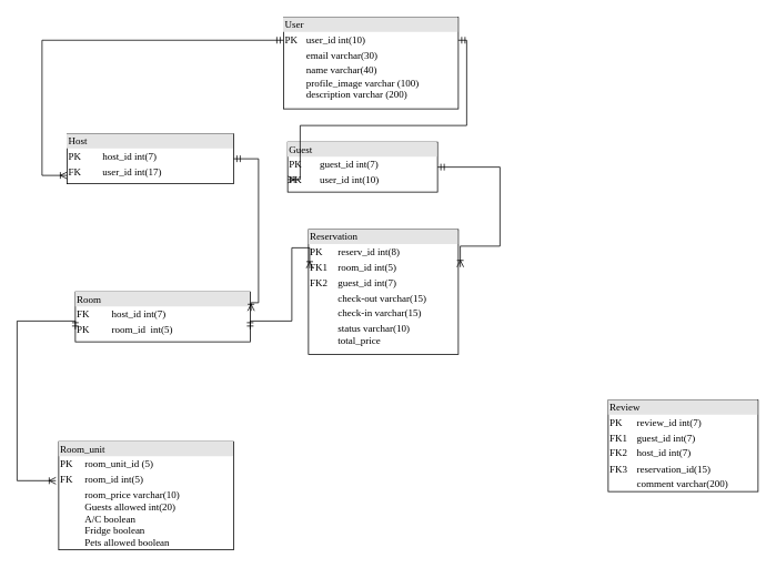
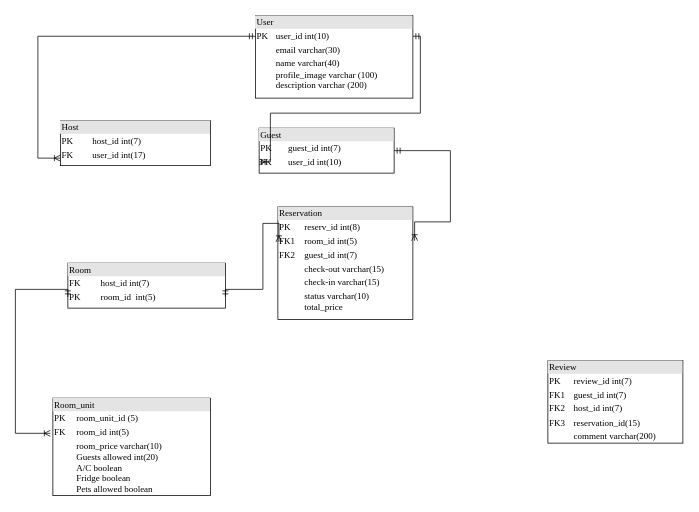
- <mxCell id="11" value="" style="edgeStyle=orthogonalEdgeStyle;html=1;endArrow=ERoneToMany;startArrow=ERmandOne;labelBackgroundColor=none;fontFamily=Verdana;fontSize=12;align=left;exitX=1;exitY=0.5;rounded=0;exitDx=0;exitDy=0;entryX=1.005;entryY=0.381;entryDx=0;entryDy=0;entryPerimeter=0;" edge="1" parent="1" source="5" target="4"><mxGeometry width="100" height="100" relative="1" as="geometry"><mxPoint x="310" y="180" as="sourcePoint" /><mxPoint x="310" y="360" as="targetPoint" /><Array as="points"><mxPoint x="310" y="190" /><mxPoint x="310" y="363" /></Array></mxGeometry></mxCell>
